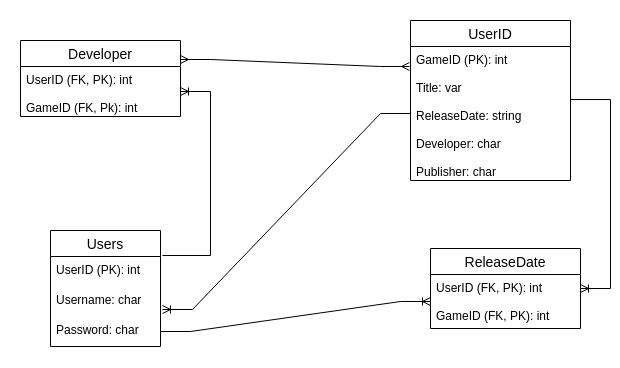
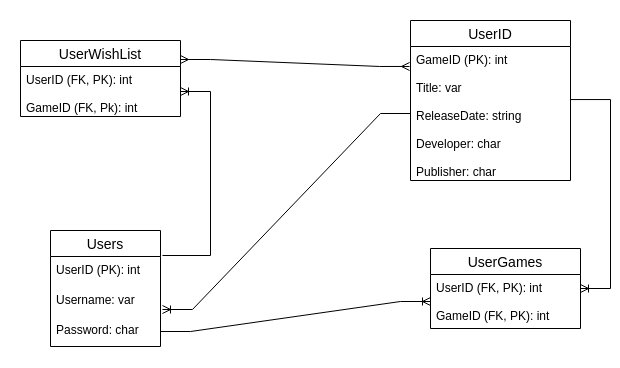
- <mxCell id="10" value="Developer" style="swimlane;fontStyle=0;childLayout=stackLayout;horizontal=1;startSize=26;horizontalStack=0;resizeParent=1;resizeParentMax=0;resizeLast=0;collapsible=1;marginBottom=0;align=center;fontSize=14;" vertex="1" parent="1"><mxGeometry x="20" y="40" width="160" height="76" as="geometry" /></mxCell>
+ <mxCell id="10" value="UserWishList" style="swimlane;fontStyle=0;childLayout=stackLayout;horizontal=1;startSize=26;horizontalStack=0;resizeParent=1;resizeParentMax=0;resizeLast=0;collapsible=1;marginBottom=0;align=center;fontSize=14;" vertex="1" parent="1"><mxGeometry x="20" y="40" width="160" height="76" as="geometry" /></mxCell>
- <mxCell id="8" value="ReleaseDate" style="swimlane;fontStyle=0;childLayout=stackLayout;horizontal=1;startSize=26;horizontalStack=0;resizeParent=1;resizeParentMax=0;resizeLast=0;collapsible=1;marginBottom=0;align=center;fontSize=14;" vertex="1" parent="1"><mxGeometry x="430" y="248" width="150" height="80" as="geometry" /></mxCell>
+ <mxCell id="8" value="UserGames" style="swimlane;fontStyle=0;childLayout=stackLayout;horizontal=1;startSize=26;horizontalStack=0;resizeParent=1;resizeParentMax=0;resizeLast=0;collapsible=1;marginBottom=0;align=center;fontSize=14;" vertex="1" parent="1"><mxGeometry x="430" y="248" width="150" height="80" as="geometry" /></mxCell>
- <mxCell id="4" value="Username: char" style="text;strokeColor=none;fillColor=none;spacingLeft=4;spacingRight=4;overflow=hidden;rotatable=0;points=[[0,0.5],[1,0.5]];portConstraint=eastwest;fontSize=12;" vertex="1" parent="2"><mxGeometry y="56" width="110" height="30" as="geometry" /></mxCell>
+ <mxCell id="4" value="Username: var" style="text;strokeColor=none;fillColor=none;spacingLeft=4;spacingRight=4;overflow=hidden;rotatable=0;points=[[0,0.5],[1,0.5]];portConstraint=eastwest;fontSize=12;" vertex="1" parent="2"><mxGeometry y="56" width="110" height="30" as="geometry" /></mxCell>
